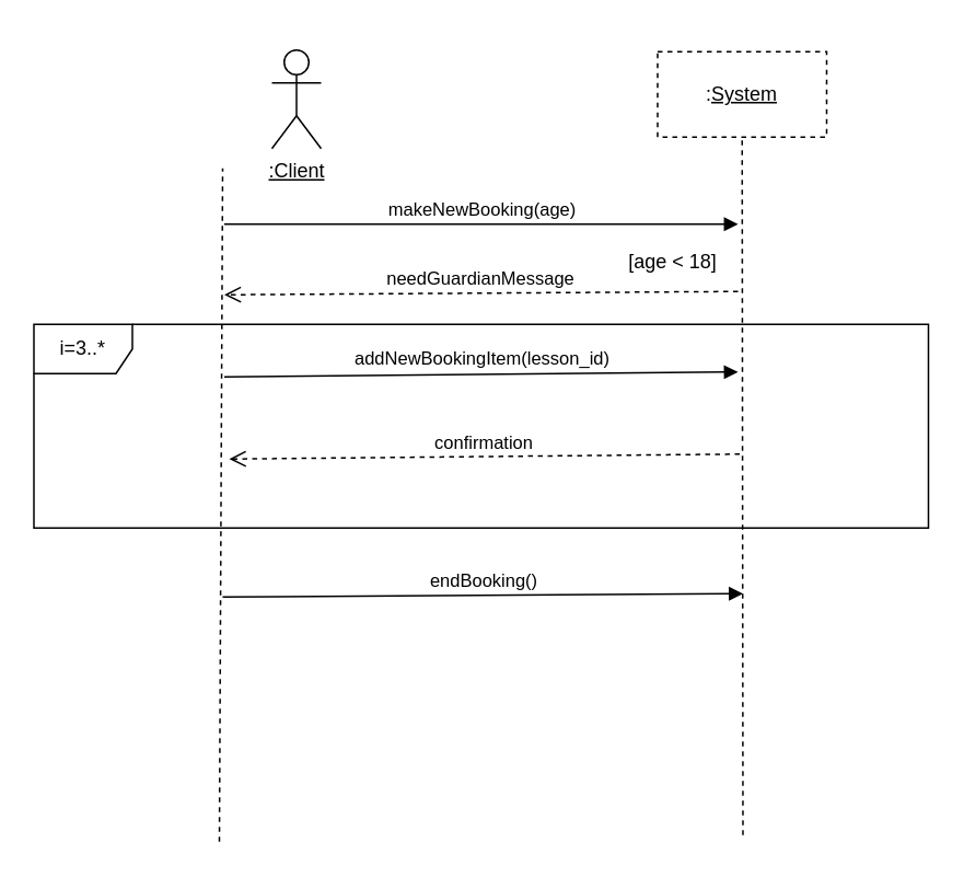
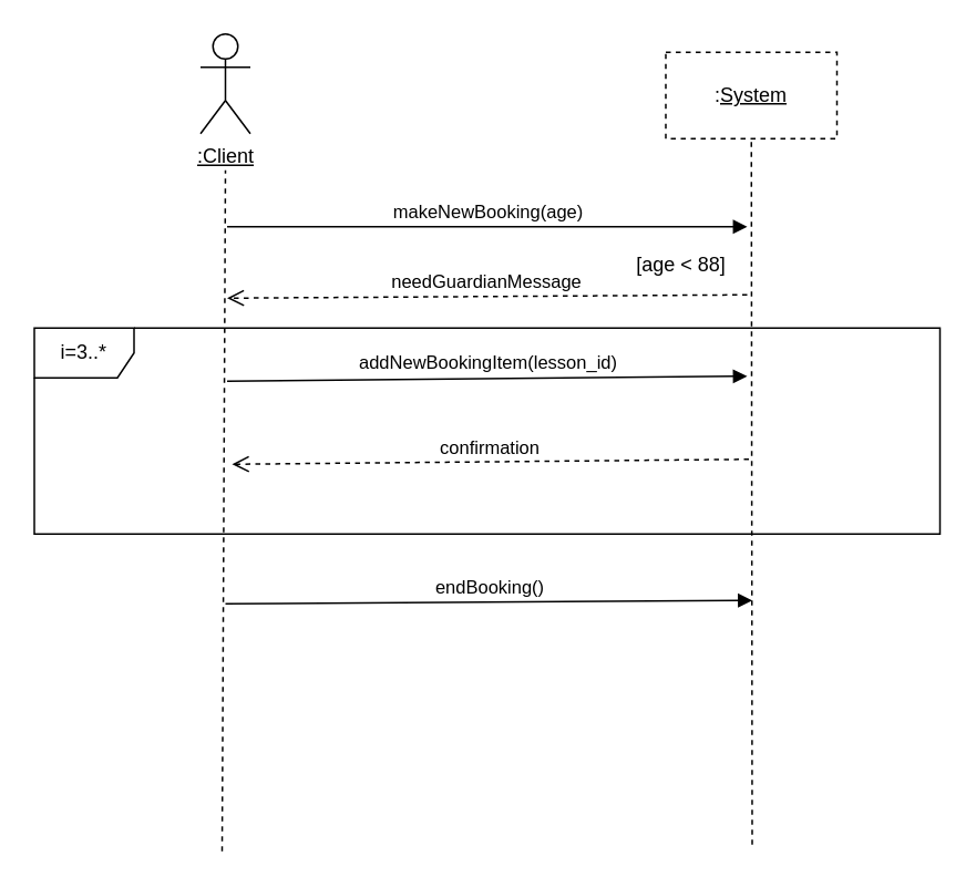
- <mxCell id="2" value="&lt;u&gt;:Client&lt;/u&gt;" style="shape=umlActor;verticalLabelPosition=bottom;verticalAlign=top;html=1;outlineConnect=0;" vertex="1" parent="1"><mxGeometry x="165" y="30" width="30" height="60" as="geometry" /></mxCell>
+ <mxCell id="2" value="&lt;u&gt;:Client&lt;/u&gt;" style="shape=umlActor;verticalLabelPosition=bottom;verticalAlign=top;html=1;outlineConnect=0;" vertex="1" parent="1"><mxGeometry x="120" y="20" width="30" height="60" as="geometry" /></mxCell>
- <mxCell id="7" value="[age &amp;lt; 18]" style="text;html=1;align=center;verticalAlign=middle;resizable=0;points=[];autosize=1;strokeColor=none;fillColor=none;" vertex="1" parent="1"><mxGeometry x="373" y="146" width="72" height="26" as="geometry" /></mxCell>
+ <mxCell id="7" value="[age &amp;lt; 88]" style="text;html=1;align=center;verticalAlign=middle;resizable=0;points=[];autosize=1;strokeColor=none;fillColor=none;" vertex="1" parent="1"><mxGeometry x="373" y="146" width="72" height="26" as="geometry" /></mxCell>
